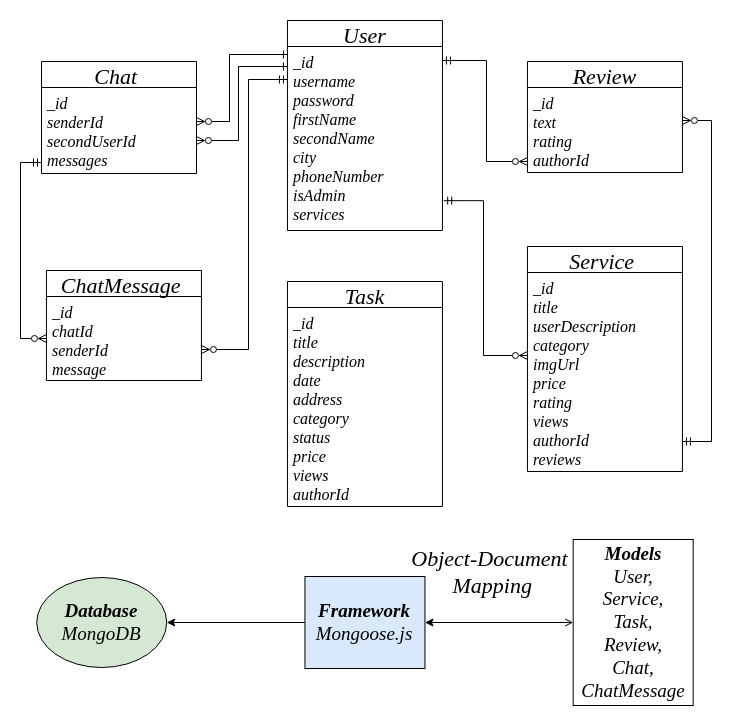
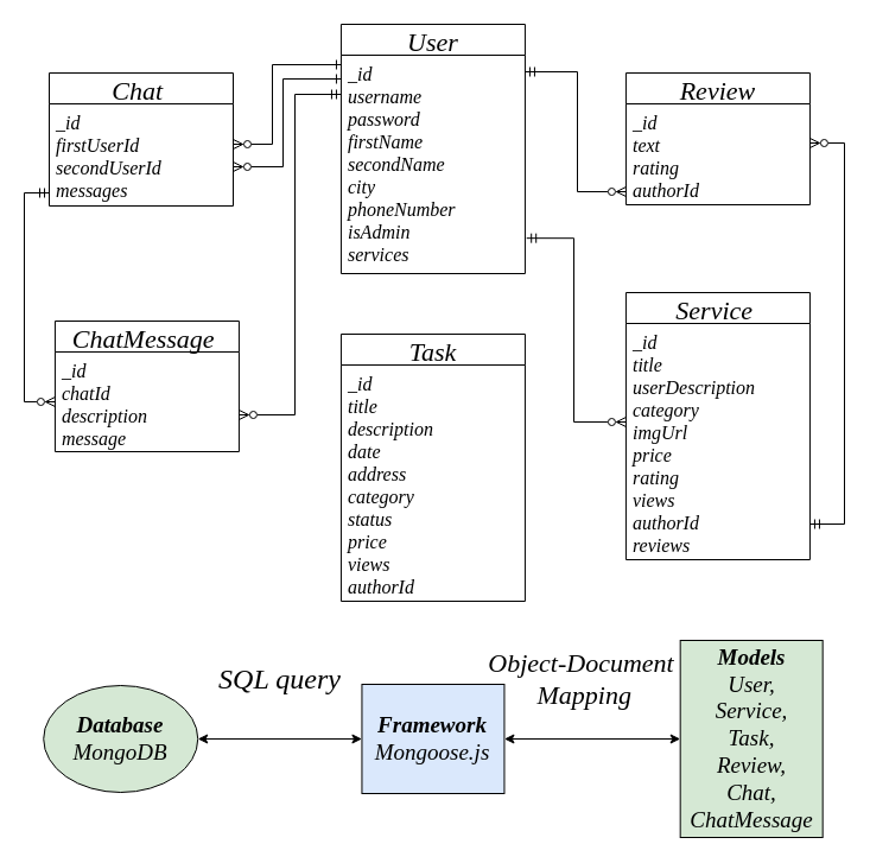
- <mxCell id="11" value="_id&#10;senderId&#10;secondUserId&#10;messages" style="text;align=left;verticalAlign=top;spacingLeft=4;spacingRight=4;overflow=hidden;rotatable=0;points=[[0,0.5],[1,0.5]];portConstraint=eastwest;fontFamily=GOST type A Regular;fontSource=https%3A%2F%2Fwebfonts.pro%2Flight-fonts%2F123-gost_type_a.html;fontSize=16;fontStyle=2" parent="10" vertex="1"><mxGeometry y="26" width="155" height="86" as="geometry" /></mxCell>
+ <mxCell id="11" value="_id&#10;firstUserId&#10;secondUserId&#10;messages" style="text;align=left;verticalAlign=top;spacingLeft=4;spacingRight=4;overflow=hidden;rotatable=0;points=[[0,0.5],[1,0.5]];portConstraint=eastwest;fontFamily=GOST type A Regular;fontSource=https%3A%2F%2Fwebfonts.pro%2Flight-fonts%2F123-gost_type_a.html;fontSize=16;fontStyle=2" parent="10" vertex="1"><mxGeometry y="26" width="155" height="86" as="geometry" /></mxCell>
- <mxCell id="5" value="_id&#10;chatId&#10;senderId&#10;message" style="text;align=left;verticalAlign=top;spacingLeft=4;spacingRight=4;overflow=hidden;rotatable=0;points=[[0,0.5],[1,0.5]];portConstraint=eastwest;fontFamily=GOST type A Regular;fontSource=https%3A%2F%2Fwebfonts.pro%2Flight-fonts%2F123-gost_type_a.html;fontSize=16;fontStyle=2" parent="4" vertex="1"><mxGeometry y="26" width="155" height="83" as="geometry" /></mxCell>
+ <mxCell id="5" value="_id&#10;chatId&#10;description&#10;message" style="text;align=left;verticalAlign=top;spacingLeft=4;spacingRight=4;overflow=hidden;rotatable=0;points=[[0,0.5],[1,0.5]];portConstraint=eastwest;fontFamily=GOST type A Regular;fontSource=https%3A%2F%2Fwebfonts.pro%2Flight-fonts%2F123-gost_type_a.html;fontSize=16;fontStyle=2" parent="4" vertex="1"><mxGeometry y="26" width="155" height="83" as="geometry" /></mxCell>
+ <mxCell id="24" value="&lt;font style=&quot;font-size: 24px;&quot;&gt;&amp;nbsp;SQL query&lt;/font&gt;" style="text;html=1;align=center;verticalAlign=middle;resizable=0;points=[];autosize=1;strokeColor=none;fillColor=none;fontSize=24;fontFamily=GOST type A Regular;fontSource=https%3A%2F%2Fwebfonts.pro%2Flight-fonts%2F123-gost_type_a.html;fontStyle=2" parent="1" vertex="1"><mxGeometry x="168" y="551" width="127" height="41" as="geometry" /></mxCell>
- <mxCell id="18" style="edgeStyle=orthogonalEdgeStyle;rounded=0;orthogonalLoop=1;jettySize=auto;html=1;fontFamily=GOST type A Regular;fontSource=https%3A%2F%2Fwebfonts.pro%2Flight-fonts%2F123-gost_type_a.html;fontSize=19;startArrow=classic;startFill=1;endArrow=none;endFill=1;" parent="1" source="19" target="22" edge="1"><mxGeometry relative="1" as="geometry"><Array as="points" /></mxGeometry></mxCell>
+ <mxCell id="18" style="edgeStyle=orthogonalEdgeStyle;rounded=0;orthogonalLoop=1;jettySize=auto;html=1;fontFamily=GOST type A Regular;fontSource=https%3A%2F%2Fwebfonts.pro%2Flight-fonts%2F123-gost_type_a.html;fontSize=19;startArrow=classic;startFill=1;endArrow=classic;endFill=1;" parent="1" source="19" target="22" edge="1"><mxGeometry relative="1" as="geometry"><Array as="points" /></mxGeometry></mxCell>
- <mxCell id="21" style="edgeStyle=orthogonalEdgeStyle;rounded=0;orthogonalLoop=1;jettySize=auto;html=1;exitX=1;exitY=0.5;exitDx=0;exitDy=0;entryX=0;entryY=0.5;entryDx=0;entryDy=0;fontFamily=GOST type A Regular;fontSource=https%3A%2F%2Fwebfonts.pro%2Flight-fonts%2F123-gost_type_a.html;fontSize=19;startArrow=classic;startFill=1;endArrow=open;endFill=1;" parent="1" source="22" target="20" edge="1"><mxGeometry relative="1" as="geometry" /></mxCell>
+ <mxCell id="21" style="edgeStyle=orthogonalEdgeStyle;rounded=0;orthogonalLoop=1;jettySize=auto;html=1;exitX=1;exitY=0.5;exitDx=0;exitDy=0;entryX=0;entryY=0.5;entryDx=0;entryDy=0;fontFamily=GOST type A Regular;fontSource=https%3A%2F%2Fwebfonts.pro%2Flight-fonts%2F123-gost_type_a.html;fontSize=19;startArrow=classic;startFill=1;endArrow=classic;endFill=1;" parent="1" source="22" target="20" edge="1"><mxGeometry relative="1" as="geometry" /></mxCell>
- <mxCell id="20" value="&lt;font style=&quot;font-size: 19px;&quot;&gt;&lt;span style=&quot;font-size: 19px;&quot;&gt;&lt;b style=&quot;font-size: 19px;&quot;&gt;Models&lt;/b&gt;&lt;/span&gt;&lt;/font&gt;&lt;br style=&quot;font-size: 19px;&quot;&gt;&lt;font style=&quot;font-size: 19px;&quot;&gt;&lt;span style=&quot;font-size: 19px;&quot;&gt;User,&lt;br style=&quot;font-size: 19px;&quot;&gt;Service,&lt;br style=&quot;font-size: 19px;&quot;&gt;Task,&lt;br style=&quot;font-size: 19px;&quot;&gt;Review,&lt;br style=&quot;font-size: 19px;&quot;&gt;Chat,&lt;br style=&quot;font-size: 19px;&quot;&gt;ChatMessage&lt;br style=&quot;font-size: 19px;&quot;&gt;&lt;/span&gt;&lt;/font&gt;" style="rounded=0;whiteSpace=wrap;html=1;fontFamily=GOST type A Regular;fontSource=https%3A%2F%2Fwebfonts.pro%2Flight-fonts%2F123-gost_type_a.html;fontStyle=2;fontSize=19;" parent="1" vertex="1"><mxGeometry x="572.68" y="539" width="120" height="166" as="geometry" /></mxCell>
+ <mxCell id="20" value="&lt;font style=&quot;font-size: 19px;&quot;&gt;&lt;span style=&quot;font-size: 19px;&quot;&gt;&lt;b style=&quot;font-size: 19px;&quot;&gt;Models&lt;/b&gt;&lt;/span&gt;&lt;/font&gt;&lt;br style=&quot;font-size: 19px;&quot;&gt;&lt;font style=&quot;font-size: 19px;&quot;&gt;&lt;span style=&quot;font-size: 19px;&quot;&gt;User,&lt;br style=&quot;font-size: 19px;&quot;&gt;Service,&lt;br style=&quot;font-size: 19px;&quot;&gt;Task,&lt;br style=&quot;font-size: 19px;&quot;&gt;Review,&lt;br style=&quot;font-size: 19px;&quot;&gt;Chat,&lt;br style=&quot;font-size: 19px;&quot;&gt;ChatMessage&lt;br style=&quot;font-size: 19px;&quot;&gt;&lt;/span&gt;&lt;/font&gt;" style="rounded=0;whiteSpace=wrap;html=1;fontFamily=GOST type A Regular;fontSource=https%3A%2F%2Fwebfonts.pro%2Flight-fonts%2F123-gost_type_a.html;fontStyle=2;fontSize=19;fillColor=#d5e8d4;" parent="1" vertex="1"><mxGeometry x="572.68" y="539" width="120" height="166" as="geometry" /></mxCell>
